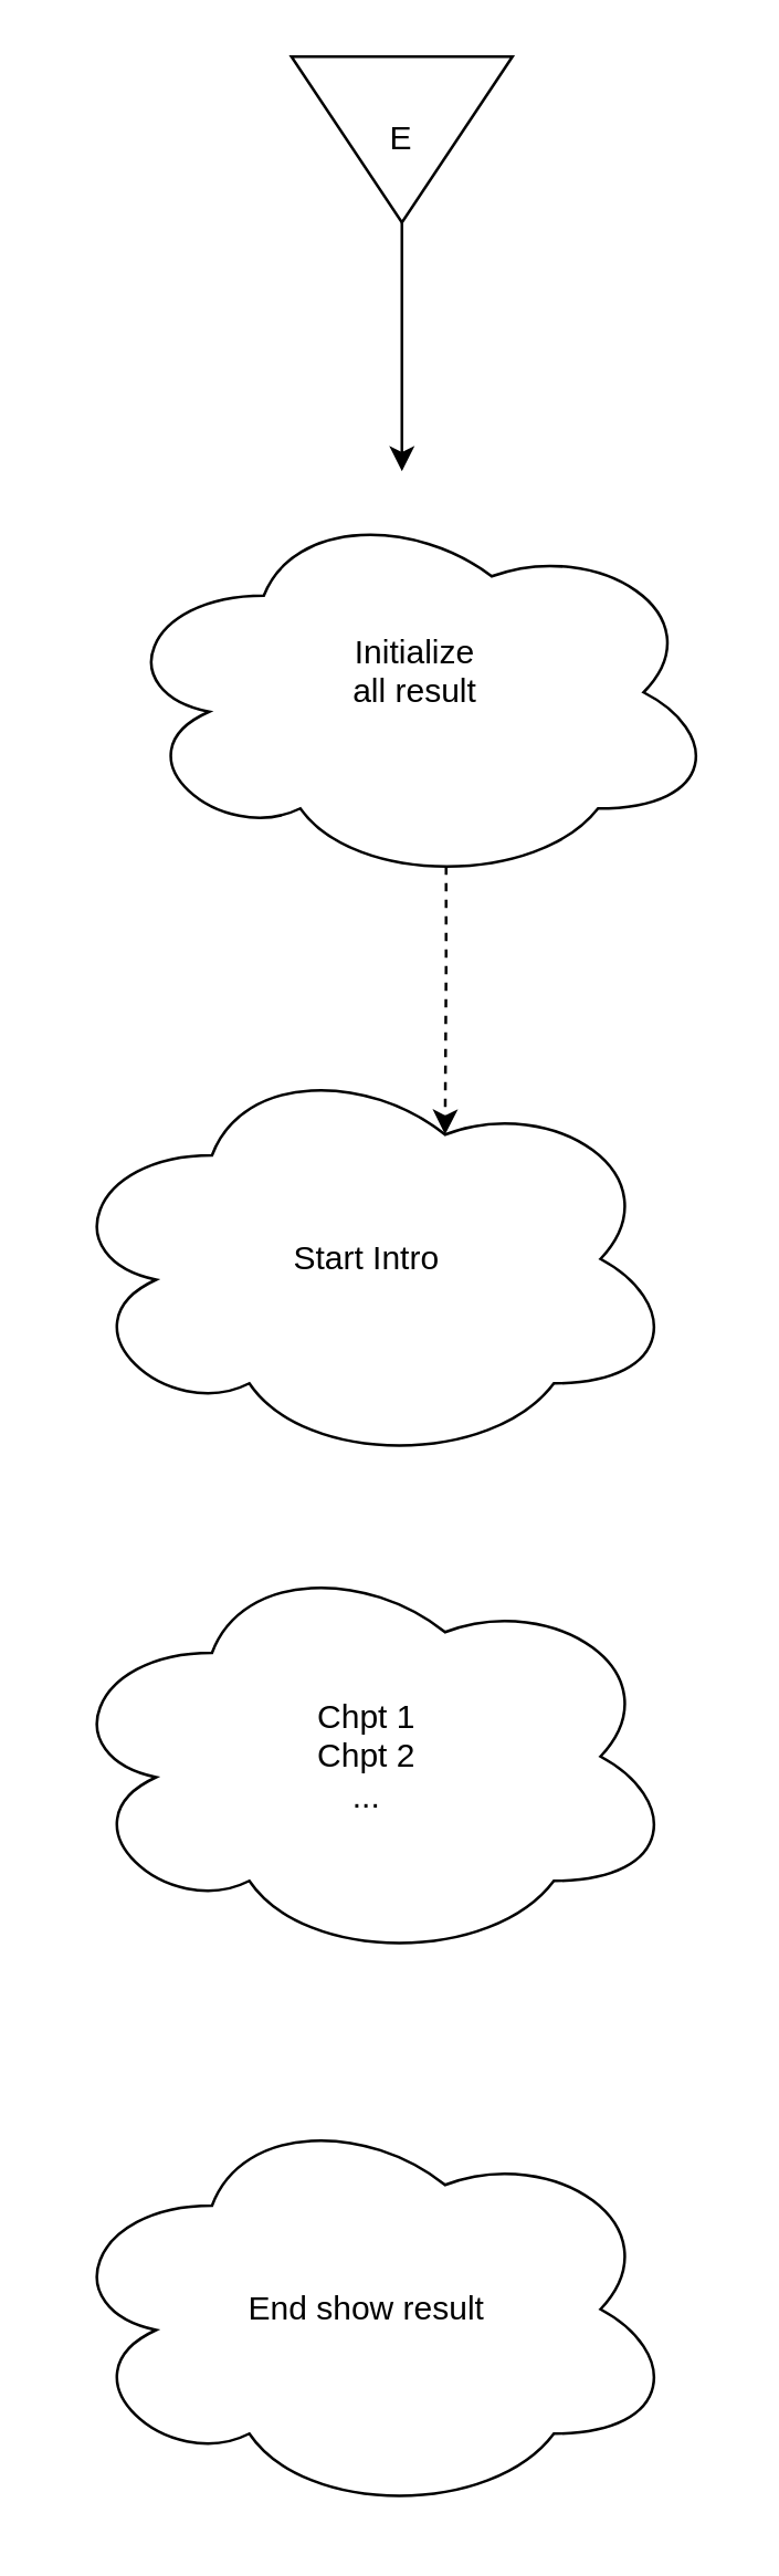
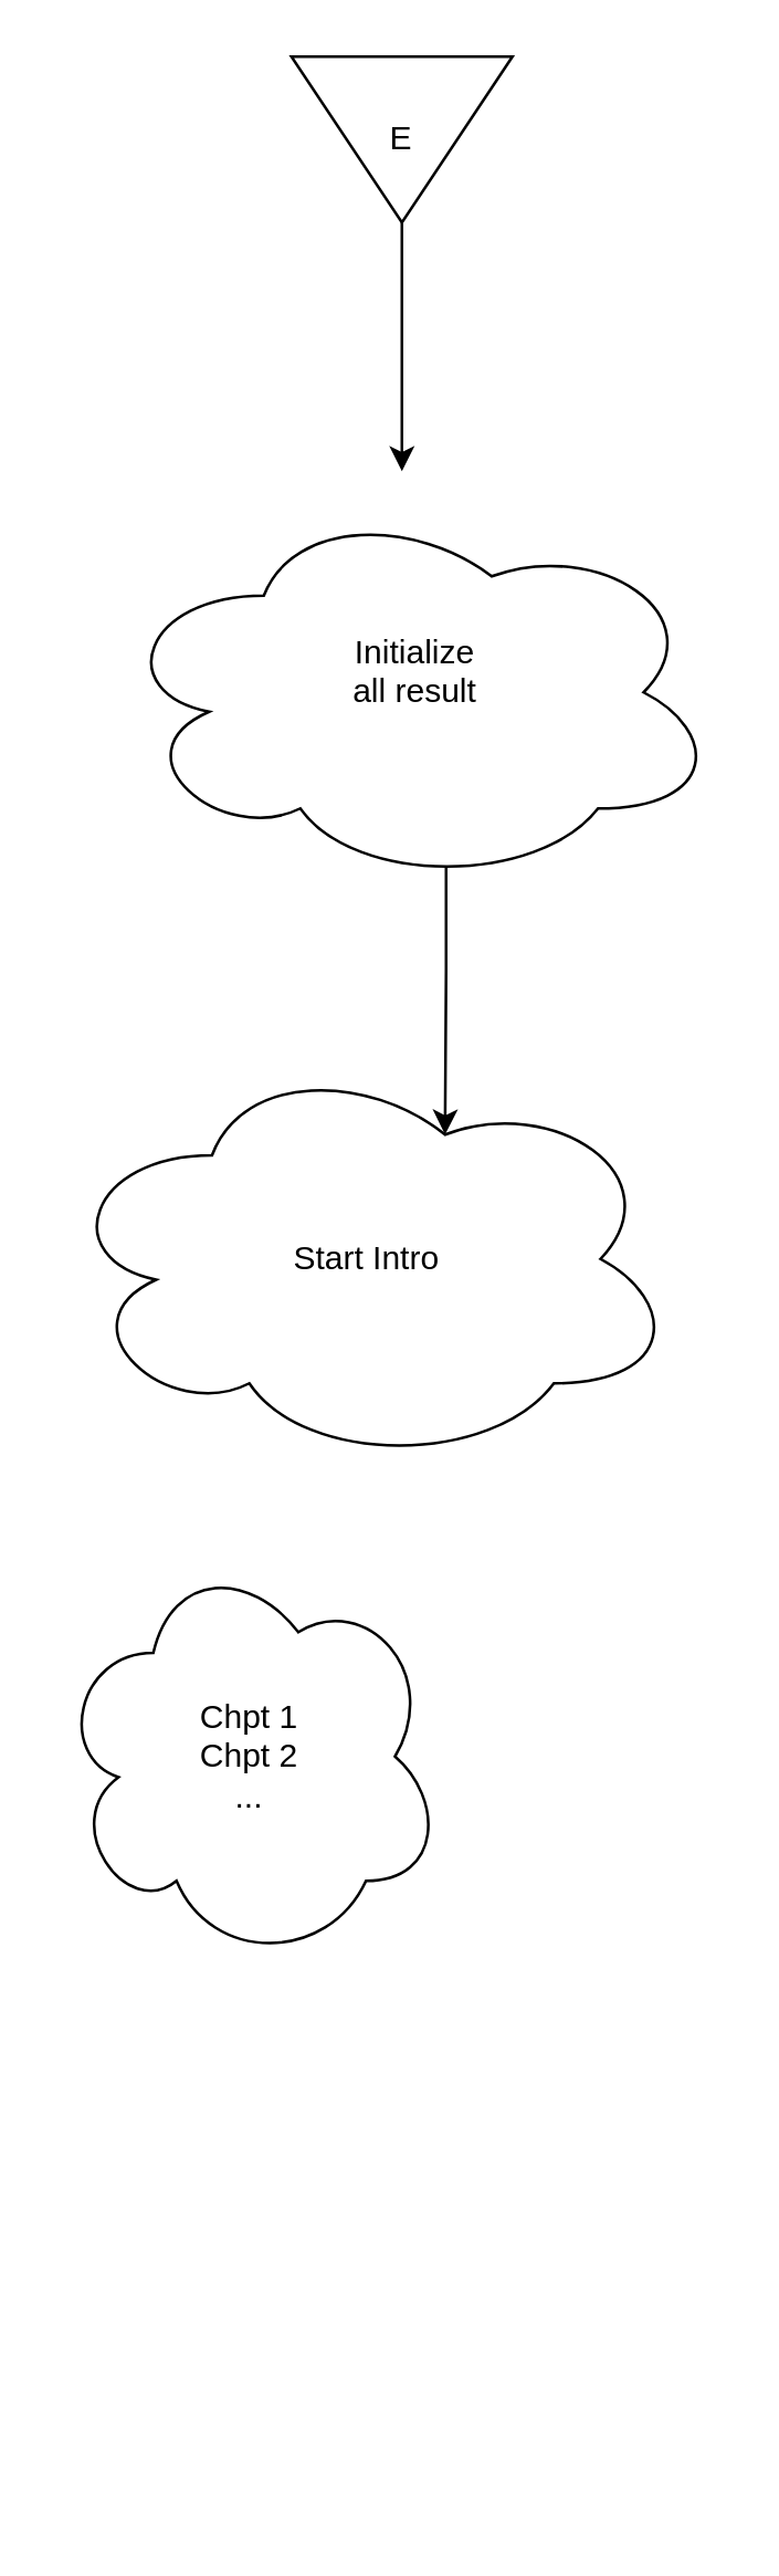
- <mxCell id="6" style="edgeStyle=orthogonalEdgeStyle;rounded=0;orthogonalLoop=1;jettySize=auto;html=1;exitX=0.55;exitY=0.95;exitDx=0;exitDy=0;exitPerimeter=0;entryX=0.625;entryY=0.2;entryDx=0;entryDy=0;entryPerimeter=0;dashed=1;" edge="1" parent="1" source="4" target="5"><mxGeometry relative="1" as="geometry" /></mxCell>
+ <mxCell id="6" style="edgeStyle=orthogonalEdgeStyle;rounded=0;orthogonalLoop=1;jettySize=auto;html=1;exitX=0.55;exitY=0.95;exitDx=0;exitDy=0;exitPerimeter=0;entryX=0.625;entryY=0.2;entryDx=0;entryDy=0;entryPerimeter=0;" edge="1" parent="1" source="4" target="5"><mxGeometry relative="1" as="geometry" /></mxCell>
- <mxCell id="7" value="Chpt 1&lt;div&gt;Chpt 2&lt;/div&gt;&lt;div&gt;...&lt;/div&gt;" style="ellipse;shape=cloud;whiteSpace=wrap;html=1;" vertex="1" parent="1"><mxGeometry x="20" y="560" width="225" height="150" as="geometry" /></mxCell>
+ <mxCell id="7" value="Chpt 1&lt;div&gt;Chpt 2&lt;/div&gt;&lt;div&gt;...&lt;/div&gt;" style="ellipse;shape=cloud;whiteSpace=wrap;html=1;" vertex="1" parent="1"><mxGeometry x="20" y="560" width="140" height="150" as="geometry" /></mxCell>
- <mxCell id="8" value="End show result" style="ellipse;shape=cloud;whiteSpace=wrap;html=1;" vertex="1" parent="1"><mxGeometry x="20" y="760" width="225" height="150" as="geometry" /></mxCell>
